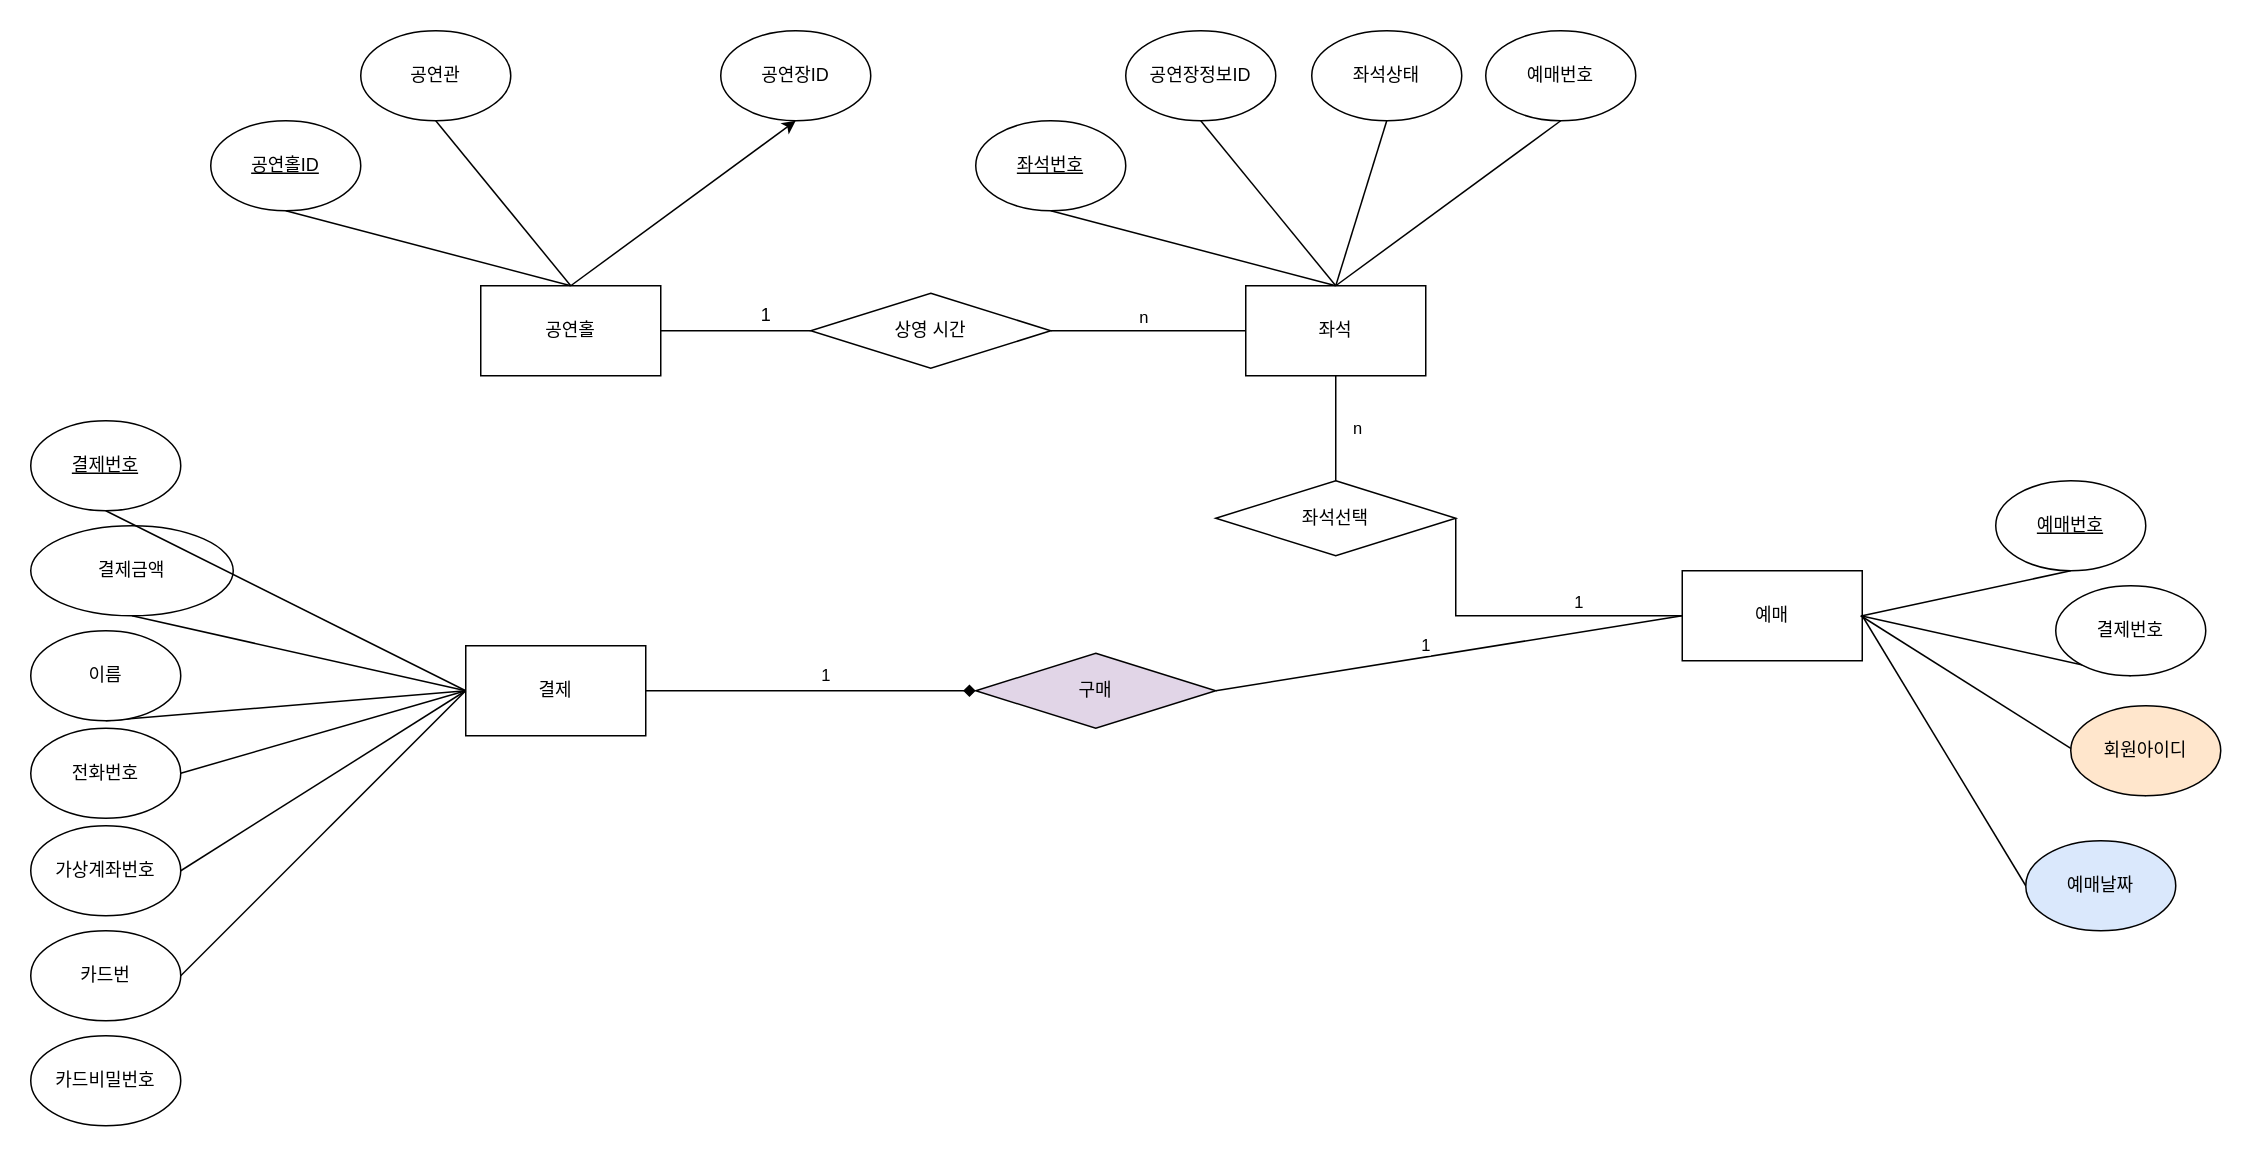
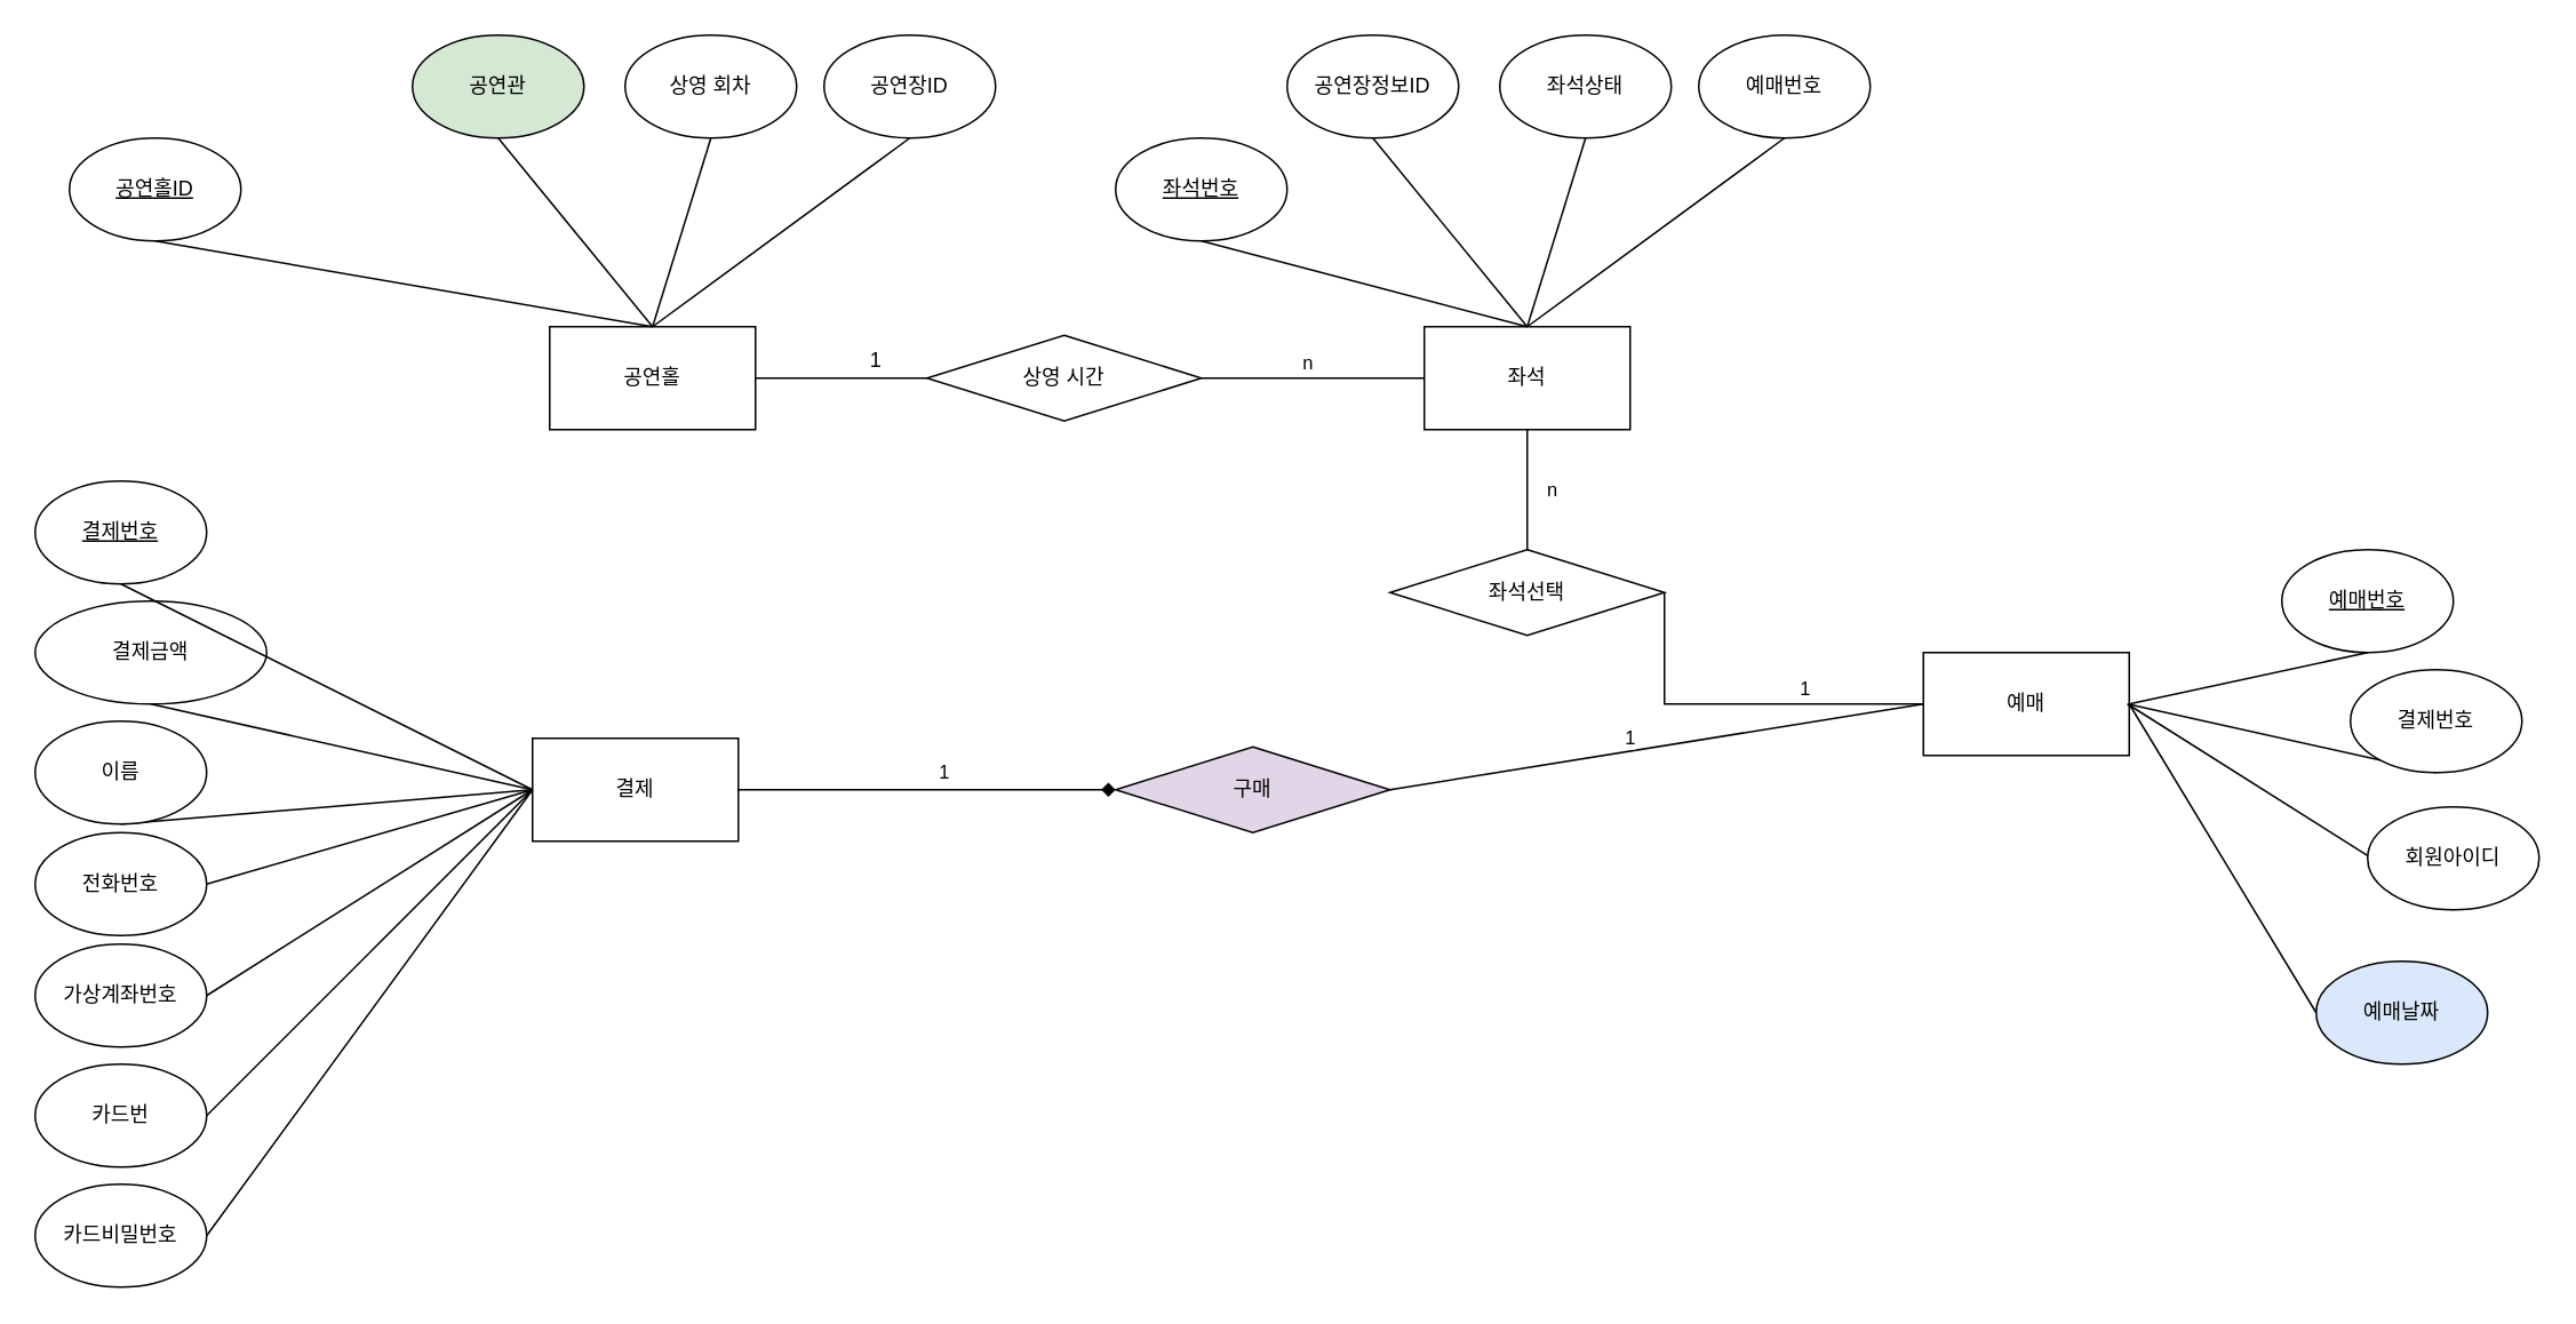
- <mxCell id="6" value="공연관" style="ellipse;whiteSpace=wrap;html=1;" parent="1" vertex="1"><mxGeometry x="240" y="20" width="100" height="60" as="geometry" /></mxCell>
+ <mxCell id="6" value="공연관" style="ellipse;whiteSpace=wrap;html=1;fillColor=#d5e8d4;" parent="1" vertex="1"><mxGeometry x="240" y="20" width="100" height="60" as="geometry" /></mxCell>
+ <mxCell id="7" value="상영 회차" style="ellipse;whiteSpace=wrap;html=1;" parent="1" vertex="1"><mxGeometry x="364" y="20" width="100" height="60" as="geometry" /></mxCell>
- <mxCell id="10" value="" style="endArrow=classic;html=1;rounded=0;exitX=0.5;exitY=0;exitDx=0;exitDy=0;entryX=0.5;entryY=1;entryDx=0;entryDy=0;" parent="1" source="2" target="9" edge="1"><mxGeometry width="50" height="50" relative="1" as="geometry"><mxPoint x="390" y="200" as="sourcePoint" /><mxPoint x="424" y="90" as="targetPoint" /></mxGeometry></mxCell>
+ <mxCell id="10" value="" style="endArrow=none;html=1;rounded=0;exitX=0.5;exitY=0;exitDx=0;exitDy=0;entryX=0.5;entryY=1;entryDx=0;entryDy=0;" parent="1" source="2" target="9" edge="1"><mxGeometry width="50" height="50" relative="1" as="geometry"><mxPoint x="390" y="200" as="sourcePoint" /><mxPoint x="424" y="90" as="targetPoint" /></mxGeometry></mxCell>
- <mxCell id="8" value="&lt;u&gt;공연홀ID&lt;/u&gt;" style="ellipse;whiteSpace=wrap;html=1;" parent="1" vertex="1"><mxGeometry x="140" y="80" width="100" height="60" as="geometry" /></mxCell>
+ <mxCell id="8" value="&lt;u&gt;공연홀ID&lt;/u&gt;" style="ellipse;whiteSpace=wrap;html=1;" parent="1" vertex="1"><mxGeometry x="40" y="80" width="100" height="60" as="geometry" /></mxCell>
+ <mxCell id="3" value="" style="endArrow=none;html=1;rounded=0;exitX=0.5;exitY=0;exitDx=0;exitDy=0;entryX=0.5;entryY=1;entryDx=0;entryDy=0;" parent="1" source="2" target="7" edge="1"><mxGeometry width="50" height="50" relative="1" as="geometry"><mxPoint x="410" y="120" as="sourcePoint" /><mxPoint x="490" y="140" as="targetPoint" /></mxGeometry></mxCell>
- <mxCell id="23" value="회원아이디" style="ellipse;whiteSpace=wrap;html=1;fillColor=#ffe6cc;" parent="1" vertex="1"><mxGeometry x="1380" y="470" width="100" height="60" as="geometry" /></mxCell>
+ <mxCell id="23" value="회원아이디" style="ellipse;whiteSpace=wrap;html=1;" parent="1" vertex="1"><mxGeometry x="1380" y="470" width="100" height="60" as="geometry" /></mxCell>
+ <mxCell id="55" value="" style="endArrow=none;html=1;rounded=0;exitX=1;exitY=0.5;exitDx=0;exitDy=0;entryX=0;entryY=0.5;entryDx=0;entryDy=0;" parent="1" source="54" target="29" edge="1"><mxGeometry width="50" height="50" relative="1" as="geometry"><mxPoint x="260" y="660" as="sourcePoint" /><mxPoint x="310" y="460" as="targetPoint" /></mxGeometry></mxCell>
